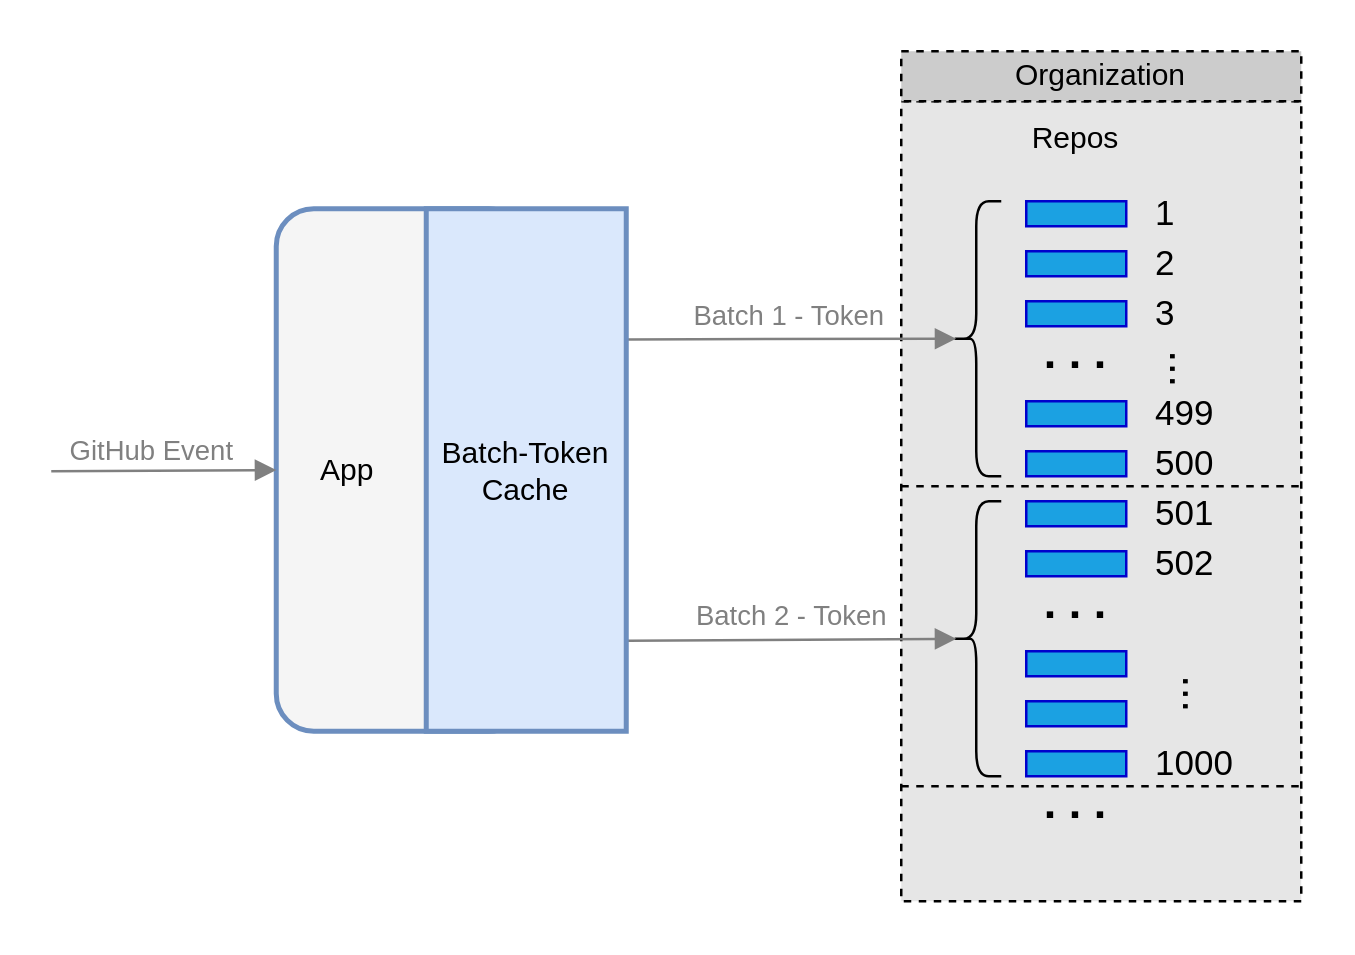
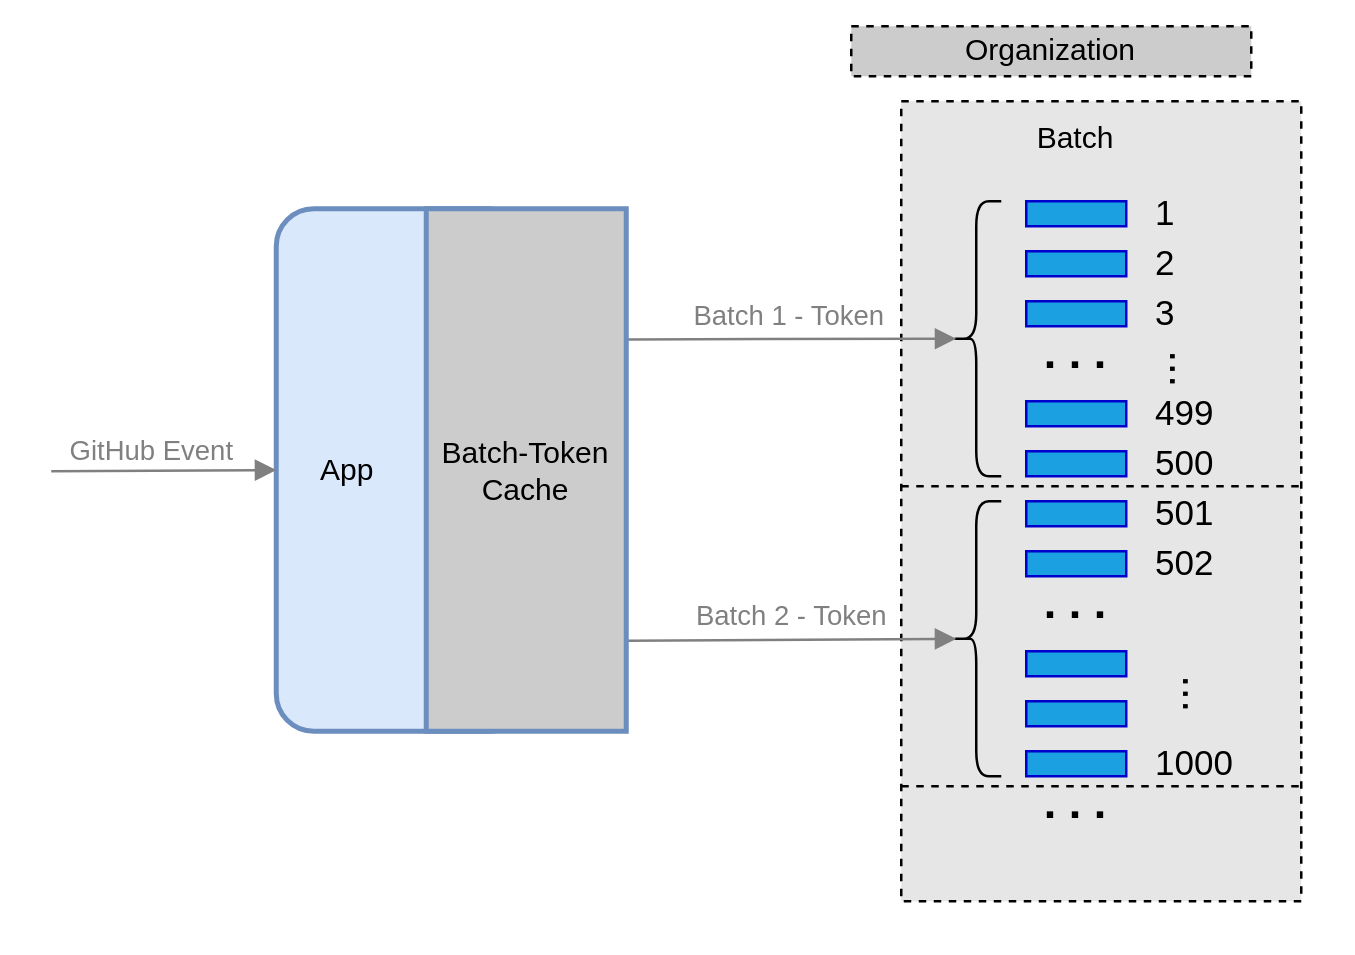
- <mxCell id="33" value="Organization" style="text;html=1;align=center;verticalAlign=middle;whiteSpace=wrap;rounded=0;strokeColor=default;dashed=1;fillColor=#CCCCCC;" parent="1" vertex="1"><mxGeometry x="360" y="20" width="160" height="20" as="geometry" /></mxCell>
+ <mxCell id="33" value="Organization" style="text;html=1;align=center;verticalAlign=middle;whiteSpace=wrap;rounded=0;strokeColor=default;dashed=1;fillColor=#CCCCCC;" parent="1" vertex="1"><mxGeometry x="340" y="10" width="160" height="20" as="geometry" /></mxCell>
- <mxCell id="32" value="Repos" style="text;html=1;align=center;verticalAlign=middle;whiteSpace=wrap;rounded=0;" parent="1" vertex="1"><mxGeometry x="400" y="40" width="60" height="30" as="geometry" /></mxCell>
+ <mxCell id="32" value="Batch" style="text;html=1;align=center;verticalAlign=middle;whiteSpace=wrap;rounded=0;" parent="1" vertex="1"><mxGeometry x="400" y="40" width="60" height="30" as="geometry" /></mxCell>
- <mxCell id="2" value="App" style="rounded=1;whiteSpace=wrap;fillColor=#f5f5f5;strokeColor=#6c8ebf;strokeWidth=2;align=left;spacingLeft=16;" vertex="1" parent="1"><mxGeometry x="110" y="83" width="100" height="209" as="geometry" /></mxCell>
+ <mxCell id="2" value="App" style="rounded=1;whiteSpace=wrap;fillColor=#dae8fc;strokeColor=#6c8ebf;strokeWidth=2;align=left;spacingLeft=16;" vertex="1" parent="1"><mxGeometry x="110" y="83" width="100" height="209" as="geometry" /></mxCell>
- <mxCell id="37" value="Batch-Token Cache" style="rounded=0;whiteSpace=wrap;html=1;fillColor=#dae8fc;strokeColor=#6c8ebf;strokeWidth=2;" vertex="1" parent="1"><mxGeometry x="170" y="83" width="80" height="209" as="geometry" /></mxCell>
+ <mxCell id="37" value="Batch-Token Cache" style="rounded=0;whiteSpace=wrap;html=1;fillColor=#cccccc;strokeColor=#6c8ebf;strokeWidth=2;" vertex="1" parent="1"><mxGeometry x="170" y="83" width="80" height="209" as="geometry" /></mxCell>
